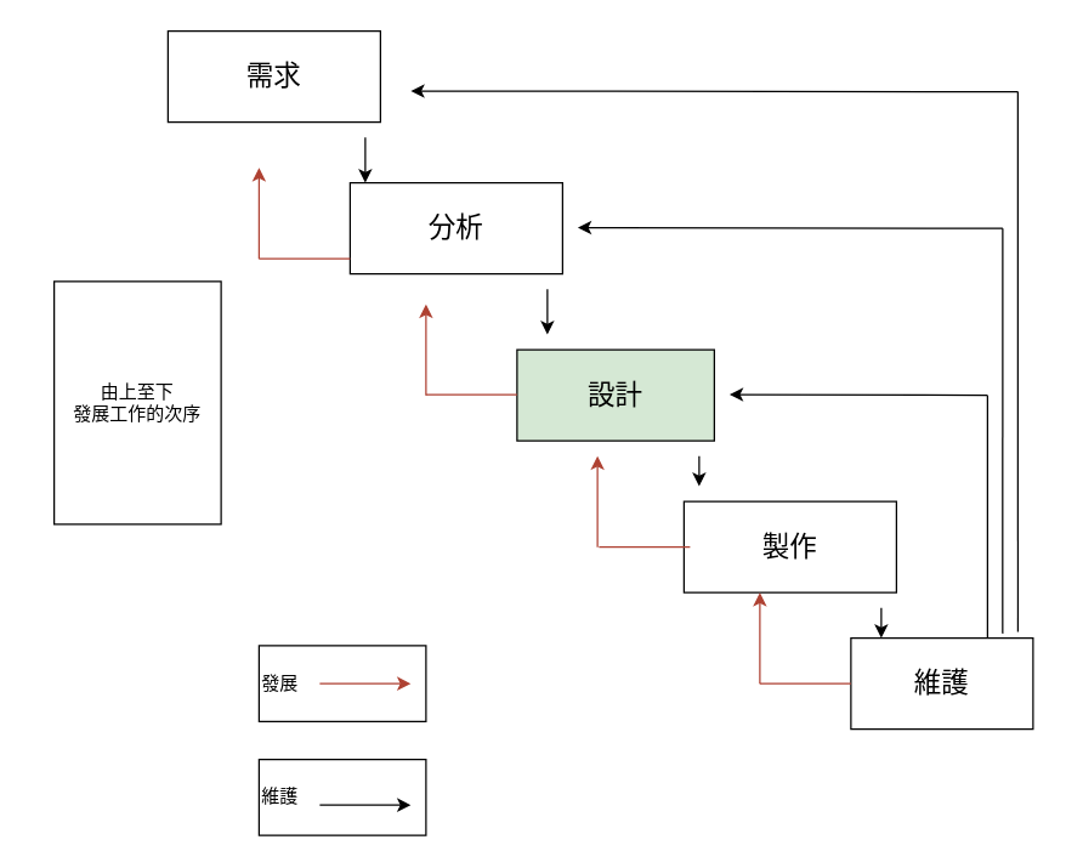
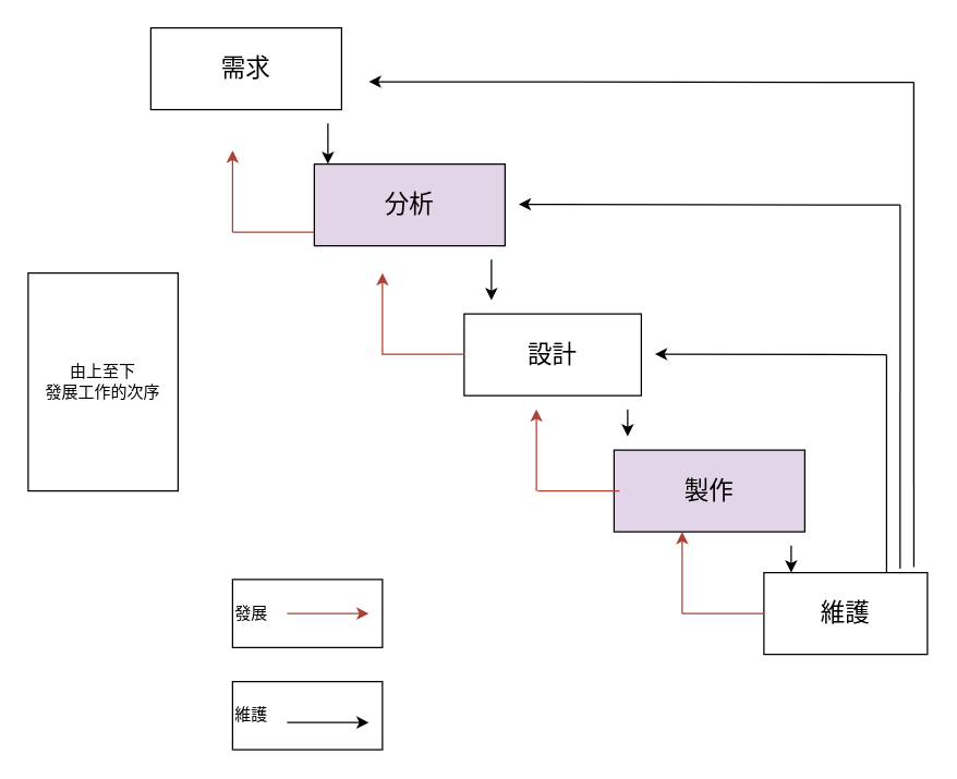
- <mxCell id="3" value="&lt;span style=&quot;font-size: 18px;&quot;&gt;分析&lt;/span&gt;" style="rounded=0;whiteSpace=wrap;html=1;" vertex="1" parent="1"><mxGeometry x="230" y="120" width="140" height="60" as="geometry" /></mxCell>
+ <mxCell id="3" value="&lt;span style=&quot;font-size: 18px;&quot;&gt;分析&lt;/span&gt;" style="rounded=0;whiteSpace=wrap;html=1;fillColor=#e1d5e7;" vertex="1" parent="1"><mxGeometry x="230" y="120" width="140" height="60" as="geometry" /></mxCell>
- <mxCell id="4" value="&lt;font style=&quot;font-size: 18px;&quot;&gt;設計&lt;/font&gt;" style="rounded=0;whiteSpace=wrap;html=1;fillColor=#d5e8d4;" vertex="1" parent="1"><mxGeometry x="340" y="230" width="130" height="60" as="geometry" /></mxCell>
+ <mxCell id="4" value="&lt;font style=&quot;font-size: 18px;&quot;&gt;設計&lt;/font&gt;" style="rounded=0;whiteSpace=wrap;html=1;" vertex="1" parent="1"><mxGeometry x="340" y="230" width="130" height="60" as="geometry" /></mxCell>
- <mxCell id="25" value="由上至下&lt;br&gt;發展工作的次序" style="rounded=0;whiteSpace=wrap;html=1;" vertex="1" parent="1"><mxGeometry x="35" y="185" width="110" height="160" as="geometry" /></mxCell>
+ <mxCell id="25" value="由上至下&lt;br&gt;發展工作的次序" style="rounded=0;whiteSpace=wrap;html=1;" vertex="1" parent="1"><mxGeometry x="20" y="200" width="110" height="160" as="geometry" /></mxCell>
- <mxCell id="5" value="&lt;font style=&quot;font-size: 18px;&quot;&gt;製作&lt;/font&gt;" style="rounded=0;whiteSpace=wrap;html=1;" vertex="1" parent="1"><mxGeometry x="450" y="330" width="140" height="60" as="geometry" /></mxCell>
+ <mxCell id="5" value="&lt;font style=&quot;font-size: 18px;&quot;&gt;製作&lt;/font&gt;" style="rounded=0;whiteSpace=wrap;html=1;fillColor=#e1d5e7;" vertex="1" parent="1"><mxGeometry x="450" y="330" width="140" height="60" as="geometry" /></mxCell>
